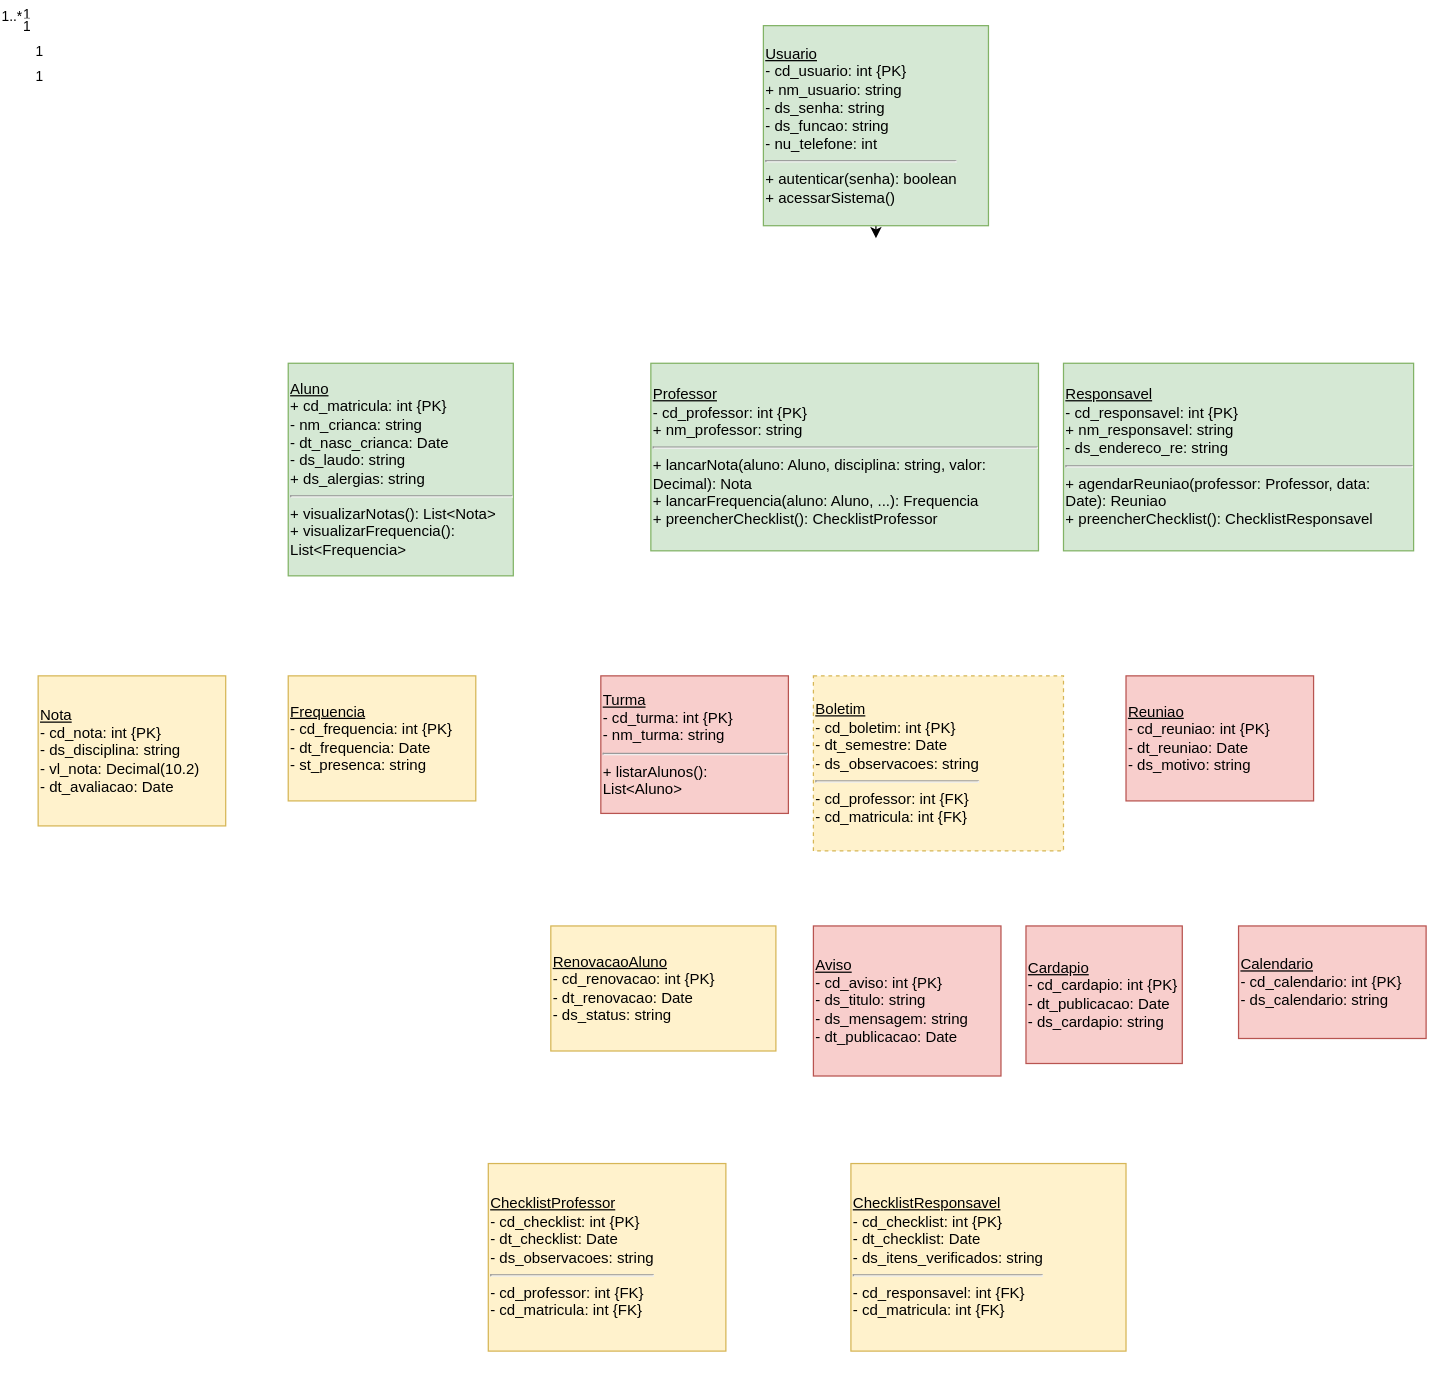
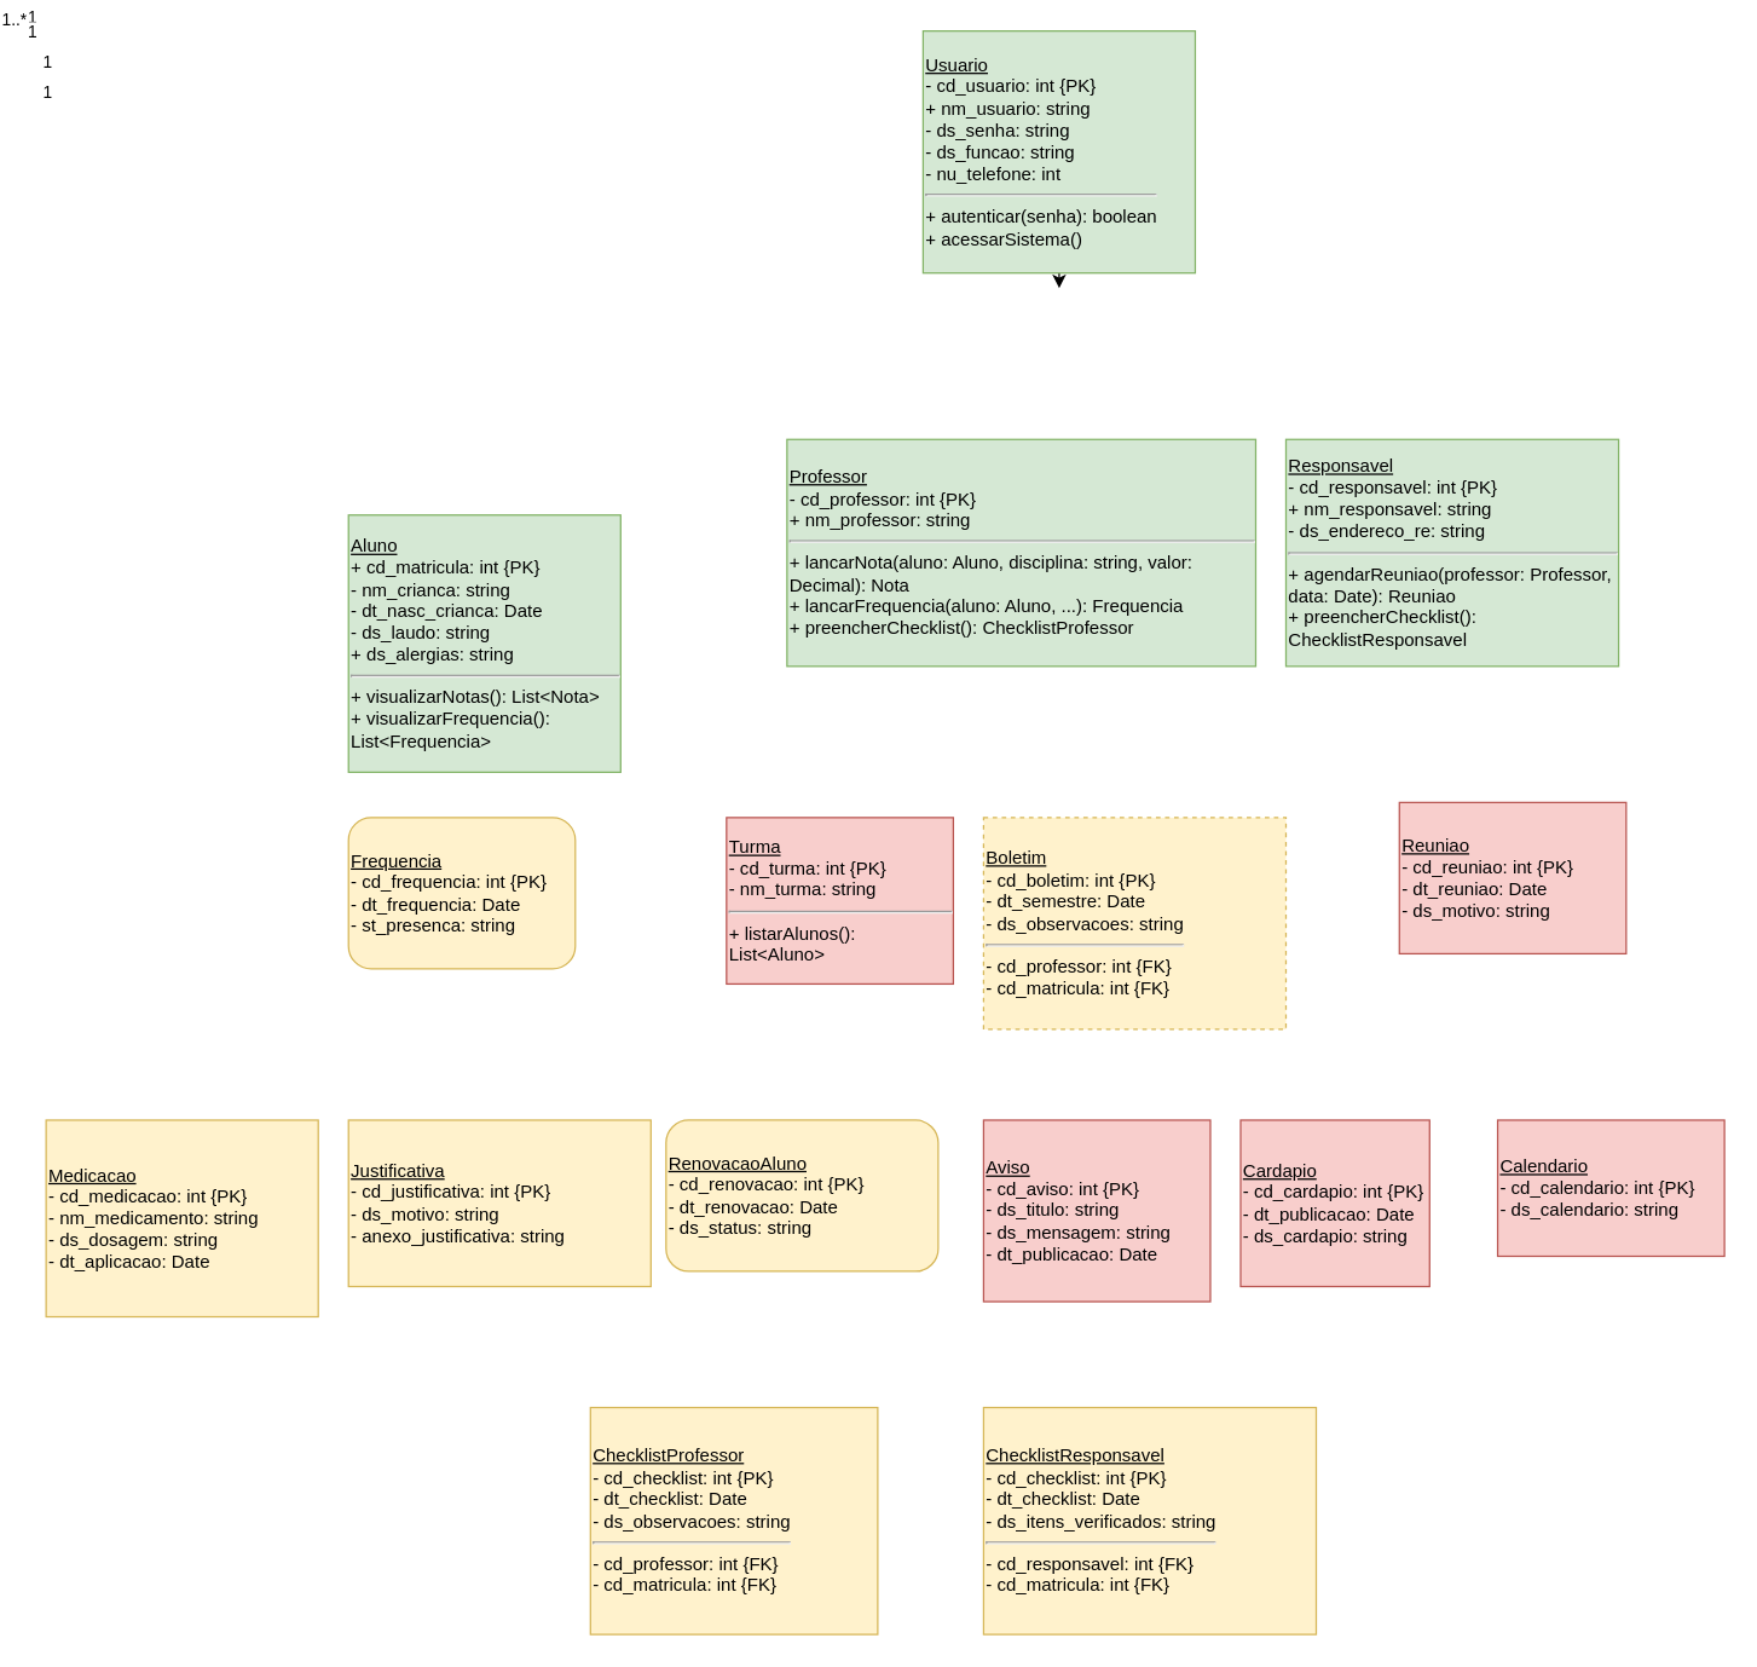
- <mxCell id="5" value="&lt;u&gt;Responsavel&lt;/u&gt;&lt;div&gt;- cd_responsavel: int {PK}&lt;/div&gt;&lt;div&gt;+ nm_responsavel: string&lt;/div&gt;&lt;div&gt;- ds_endereco_re: string&lt;/div&gt;&lt;hr&gt;&lt;div&gt;+ agendarReuniao(professor: Professor, data: Date): Reuniao&lt;/div&gt;&lt;div&gt;+ preencherChecklist(): ChecklistResponsavel&lt;/div&gt;" style="html=1;whiteSpace=wrap;fillColor=#d5e8d4;strokeColor=#82b366;align=left;" parent="1" vertex="1"><mxGeometry x="840" y="290" width="280" height="150" as="geometry" /></mxCell>
+ <mxCell id="5" value="&lt;u&gt;Responsavel&lt;/u&gt;&lt;div&gt;- cd_responsavel: int {PK}&lt;/div&gt;&lt;div&gt;+ nm_responsavel: string&lt;/div&gt;&lt;div&gt;- ds_endereco_re: string&lt;/div&gt;&lt;hr&gt;&lt;div&gt;+ agendarReuniao(professor: Professor, data: Date): Reuniao&lt;/div&gt;&lt;div&gt;+ preencherChecklist(): ChecklistResponsavel&lt;/div&gt;" style="html=1;whiteSpace=wrap;fillColor=#d5e8d4;strokeColor=#82b366;align=left;" parent="1" vertex="1"><mxGeometry x="840" y="290" width="220" height="150" as="geometry" /></mxCell>
- <mxCell id="4" value="&lt;u&gt;Aluno&lt;/u&gt;&lt;div&gt;+ cd_matricula: int {PK}&lt;/div&gt;&lt;div&gt;- nm_crianca: string&lt;/div&gt;&lt;div&gt;- dt_nasc_crianca: Date&lt;/div&gt;&lt;div&gt;- ds_laudo: string&lt;/div&gt;&lt;div&gt;+ ds_alergias: string&lt;/div&gt;&lt;hr&gt;&lt;div&gt;+ visualizarNotas(): List&amp;lt;Nota&amp;gt;&lt;/div&gt;&lt;div&gt;+ visualizarFrequencia(): List&amp;lt;Frequencia&amp;gt;&lt;/div&gt;" style="html=1;whiteSpace=wrap;fillColor=#d5e8d4;strokeColor=#82b366;align=left;" parent="1" vertex="1"><mxGeometry x="220" y="290" width="180" height="170" as="geometry" /></mxCell>
+ <mxCell id="4" value="&lt;u&gt;Aluno&lt;/u&gt;&lt;div&gt;+ cd_matricula: int {PK}&lt;/div&gt;&lt;div&gt;- nm_crianca: string&lt;/div&gt;&lt;div&gt;- dt_nasc_crianca: Date&lt;/div&gt;&lt;div&gt;- ds_laudo: string&lt;/div&gt;&lt;div&gt;+ ds_alergias: string&lt;/div&gt;&lt;hr&gt;&lt;div&gt;+ visualizarNotas(): List&amp;lt;Nota&amp;gt;&lt;/div&gt;&lt;div&gt;+ visualizarFrequencia(): List&amp;lt;Frequencia&amp;gt;&lt;/div&gt;" style="html=1;whiteSpace=wrap;fillColor=#d5e8d4;strokeColor=#82b366;align=left;" parent="1" vertex="1"><mxGeometry x="220" y="340" width="180" height="170" as="geometry" /></mxCell>
- <mxCell id="9" value="&lt;u&gt;Frequencia&lt;/u&gt;&lt;div&gt;- cd_frequencia: int {PK}&lt;/div&gt;&lt;div&gt;- dt_frequencia: Date&lt;/div&gt;&lt;div&gt;- st_presenca: string&lt;/div&gt;" style="html=1;whiteSpace=wrap;fillColor=#fff2cc;strokeColor=#d6b656;align=left;" parent="1" vertex="1"><mxGeometry x="220" y="540" width="150" height="100" as="geometry" /></mxCell>
+ <mxCell id="9" value="&lt;u&gt;Frequencia&lt;/u&gt;&lt;div&gt;- cd_frequencia: int {PK}&lt;/div&gt;&lt;div&gt;- dt_frequencia: Date&lt;/div&gt;&lt;div&gt;- st_presenca: string&lt;/div&gt;" style="html=1;whiteSpace=wrap;fillColor=#fff2cc;strokeColor=#d6b656;align=left;rounded=1;" parent="1" vertex="1"><mxGeometry x="220" y="540" width="150" height="100" as="geometry" /></mxCell>
- <mxCell id="11" value="&lt;u&gt;Reuniao&lt;/u&gt;&lt;div&gt;- cd_reuniao: int {PK}&lt;/div&gt;&lt;div&gt;- dt_reuniao: Date&lt;/div&gt;&lt;div&gt;- ds_motivo: string&lt;/div&gt;" style="html=1;whiteSpace=wrap;fillColor=#f8cecc;strokeColor=#b85450;align=left;" parent="1" vertex="1"><mxGeometry x="890" y="540" width="150" height="100" as="geometry" /></mxCell>
+ <mxCell id="11" value="&lt;u&gt;Reuniao&lt;/u&gt;&lt;div&gt;- cd_reuniao: int {PK}&lt;/div&gt;&lt;div&gt;- dt_reuniao: Date&lt;/div&gt;&lt;div&gt;- ds_motivo: string&lt;/div&gt;" style="html=1;whiteSpace=wrap;fillColor=#f8cecc;strokeColor=#b85450;align=left;" parent="1" vertex="1"><mxGeometry x="915" y="530" width="150" height="100" as="geometry" /></mxCell>
- <mxCell id="8" value="&lt;u&gt;Nota&lt;/u&gt;&lt;div&gt;- cd_nota: int {PK}&lt;/div&gt;&lt;div&gt;- ds_disciplina: string&lt;/div&gt;&lt;div&gt;- vl_nota: Decimal(10.2)&lt;/div&gt;&lt;div&gt;- dt_avaliacao: Date&lt;/div&gt;" style="html=1;whiteSpace=wrap;fillColor=#fff2cc;strokeColor=#d6b656;align=left;" parent="1" vertex="1"><mxGeometry x="20" y="540" width="150" height="120" as="geometry" /></mxCell>
- <mxCell id="15" value="&lt;u&gt;RenovacaoAluno&lt;/u&gt;&lt;div&gt;- cd_renovacao: int {PK}&lt;/div&gt;&lt;div&gt;- dt_renovacao: Date&lt;/div&gt;&lt;div&gt;- ds_status: string&lt;/div&gt;" style="html=1;whiteSpace=wrap;fillColor=#fff2cc;strokeColor=#d6b656;align=left;" parent="1" vertex="1"><mxGeometry x="430" y="740" width="180" height="100" as="geometry" /></mxCell>
+ <mxCell id="15" value="&lt;u&gt;RenovacaoAluno&lt;/u&gt;&lt;div&gt;- cd_renovacao: int {PK}&lt;/div&gt;&lt;div&gt;- dt_renovacao: Date&lt;/div&gt;&lt;div&gt;- ds_status: string&lt;/div&gt;" style="html=1;whiteSpace=wrap;fillColor=#fff2cc;strokeColor=#d6b656;align=left;rounded=1;" parent="1" vertex="1"><mxGeometry x="430" y="740" width="180" height="100" as="geometry" /></mxCell>
+ <mxCell id="14" value="&lt;u&gt;Justificativa&lt;/u&gt;&lt;div&gt;- cd_justificativa: int {PK}&lt;/div&gt;&lt;div&gt;- ds_motivo: string&lt;/div&gt;&lt;div&gt;- anexo_justificativa: string&lt;/div&gt;" style="html=1;whiteSpace=wrap;fillColor=#fff2cc;strokeColor=#d6b656;align=left;" parent="1" vertex="1"><mxGeometry x="220" y="740" width="200" height="110" as="geometry" /></mxCell>
+ <mxCell id="13" value="&lt;u&gt;Medicacao&lt;/u&gt;&lt;div&gt;- cd_medicacao: int {PK}&lt;/div&gt;&lt;div&gt;- nm_medicamento: string&lt;/div&gt;&lt;div&gt;- ds_dosagem: string&lt;/div&gt;&lt;div&gt;- dt_aplicacao: Date&lt;/div&gt;" style="html=1;whiteSpace=wrap;fillColor=#fff2cc;strokeColor=#d6b656;align=left;" parent="1" vertex="1"><mxGeometry x="20" y="740" width="180" height="130" as="geometry" /></mxCell>
- <mxCell id="17" value="&lt;u&gt;ChecklistResponsavel&lt;/u&gt;&lt;div&gt;- cd_checklist: int {PK}&lt;/div&gt;&lt;div&gt;- dt_checklist: Date&lt;/div&gt;&lt;div&gt;- ds_itens_verificados: string&lt;/div&gt;&lt;hr&gt;&lt;div&gt;- cd_responsavel: int {FK}&lt;/div&gt;&lt;div&gt;- cd_matricula: int {FK}&lt;/div&gt;" style="html=1;whiteSpace=wrap;fillColor=#fff2cc;strokeColor=#d6b656;align=left;" parent="1" vertex="1"><mxGeometry x="670" y="930" width="220" height="150" as="geometry" /></mxCell>
+ <mxCell id="17" value="&lt;u&gt;ChecklistResponsavel&lt;/u&gt;&lt;div&gt;- cd_checklist: int {PK}&lt;/div&gt;&lt;div&gt;- dt_checklist: Date&lt;/div&gt;&lt;div&gt;- ds_itens_verificados: string&lt;/div&gt;&lt;hr&gt;&lt;div&gt;- cd_responsavel: int {FK}&lt;/div&gt;&lt;div&gt;- cd_matricula: int {FK}&lt;/div&gt;" style="html=1;whiteSpace=wrap;fillColor=#fff2cc;strokeColor=#d6b656;align=left;" parent="1" vertex="1"><mxGeometry x="640" y="930" width="220" height="150" as="geometry" /></mxCell>
